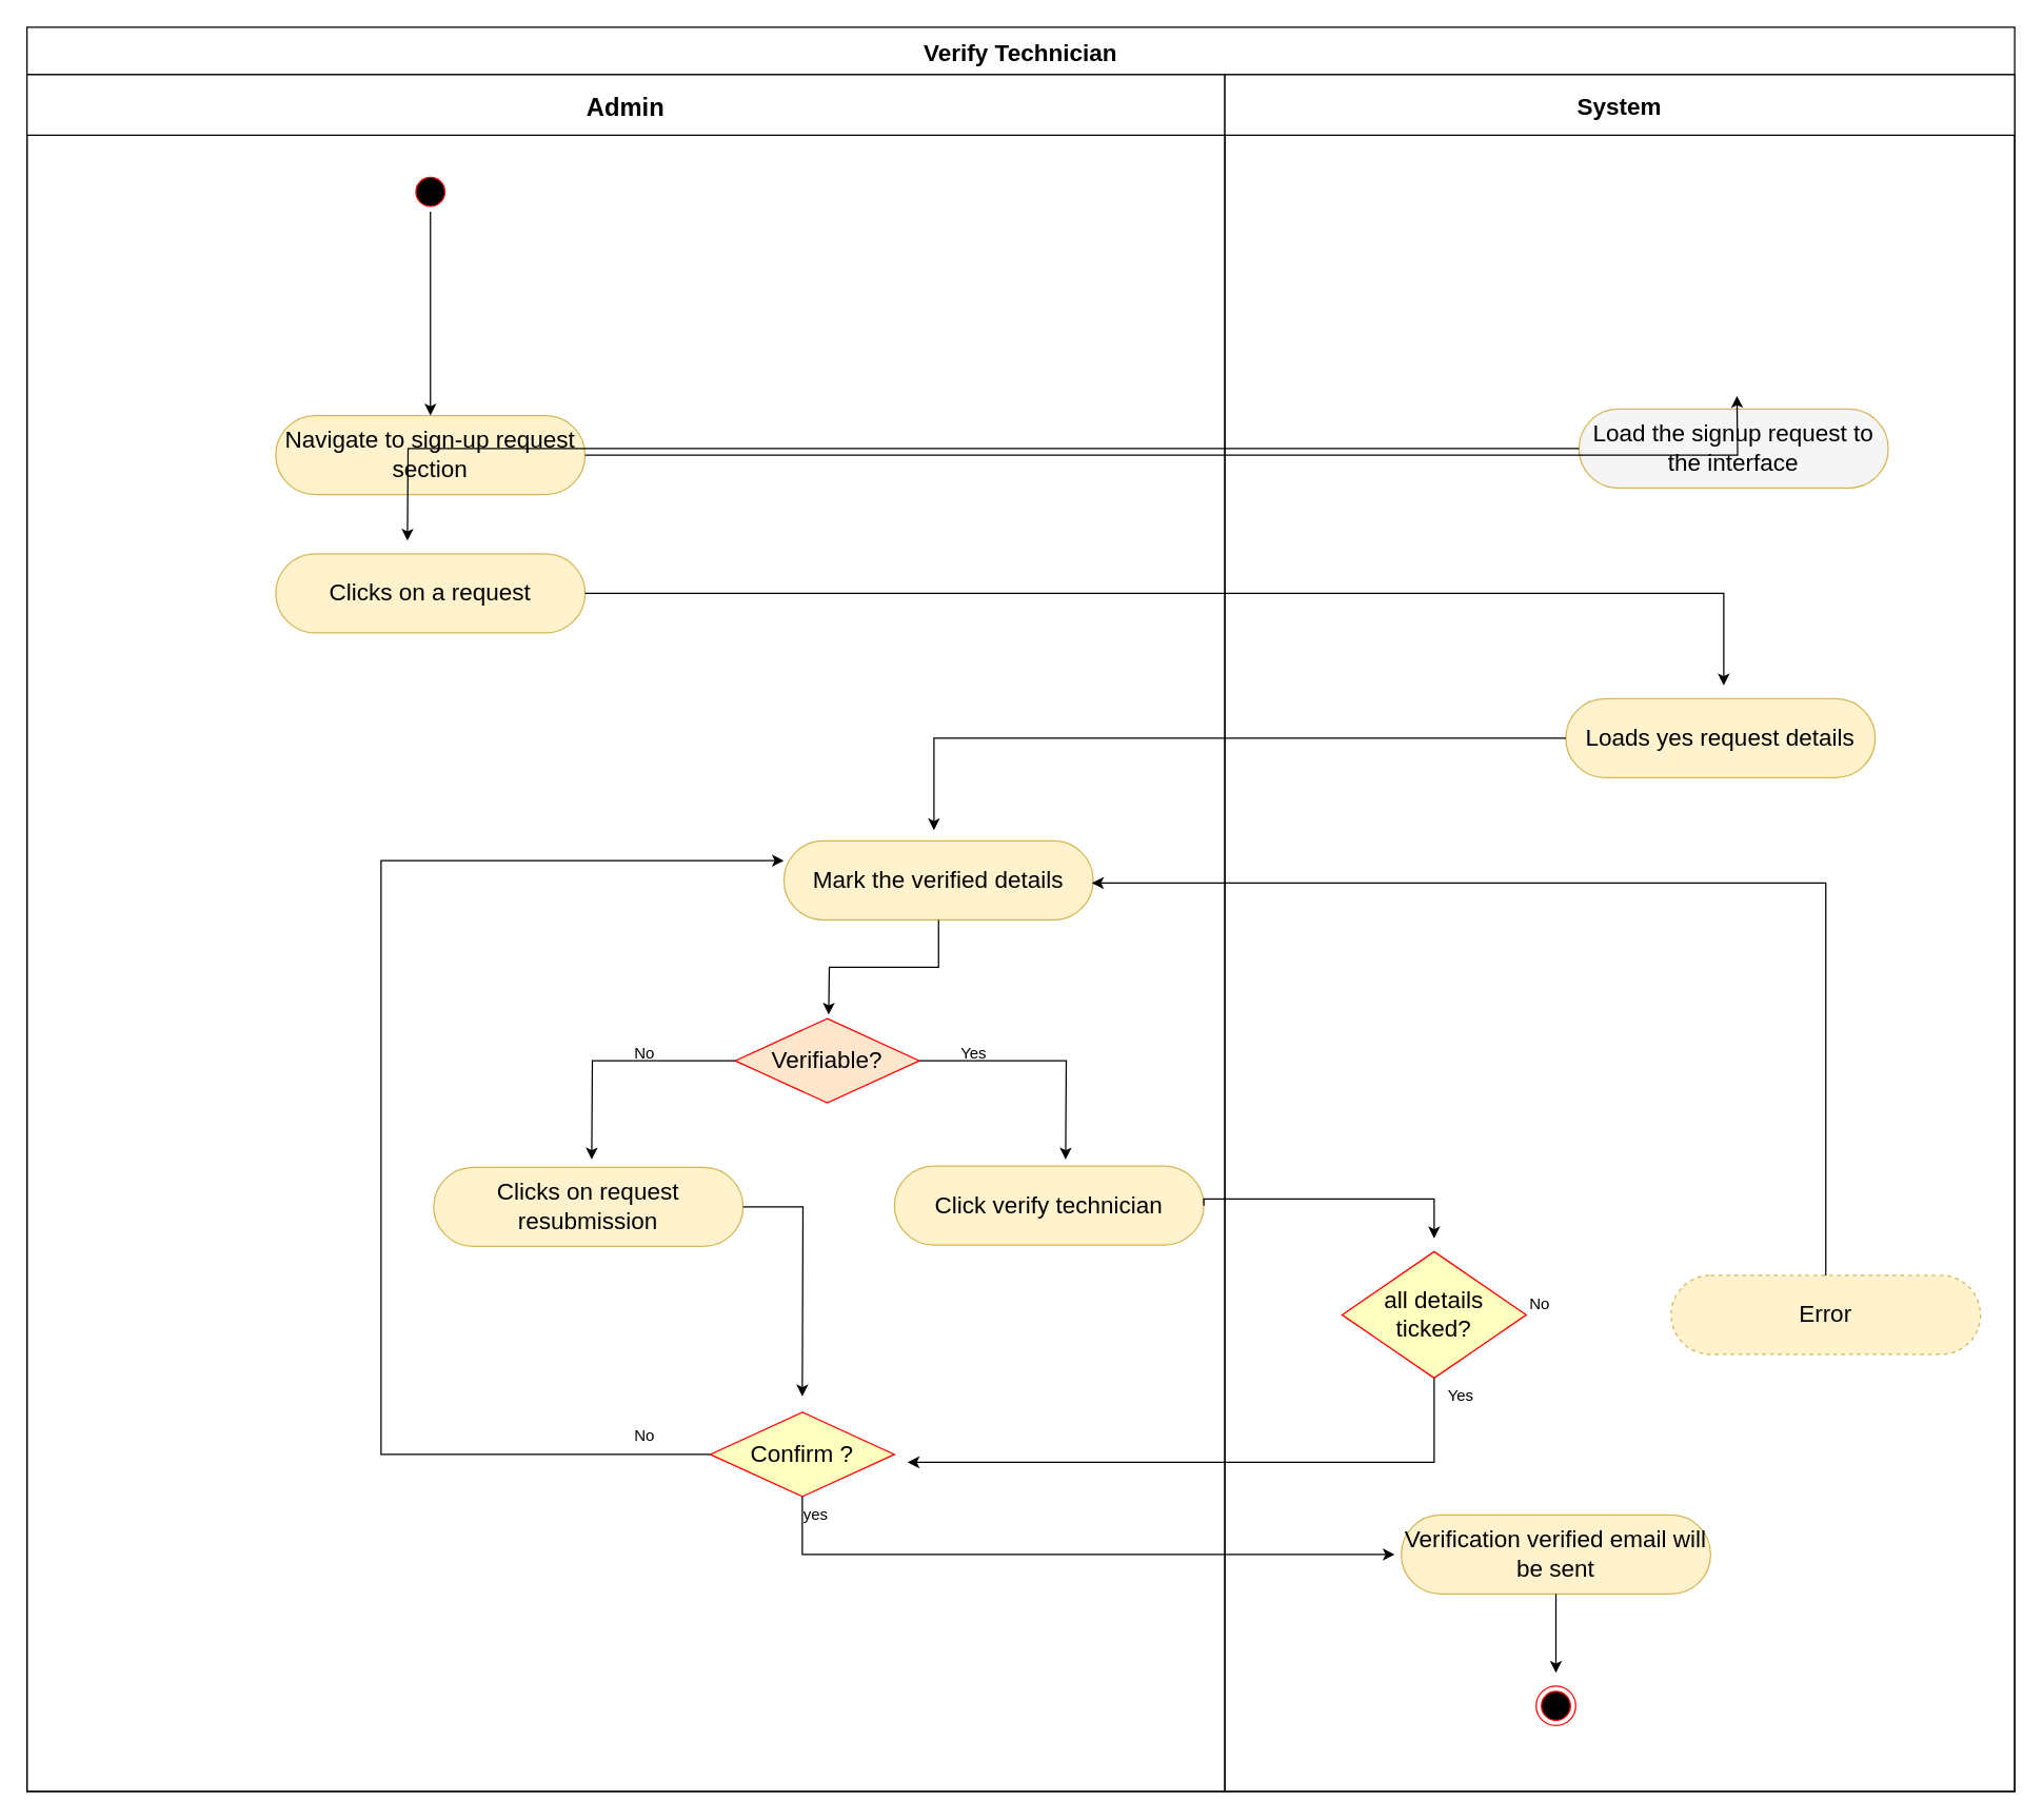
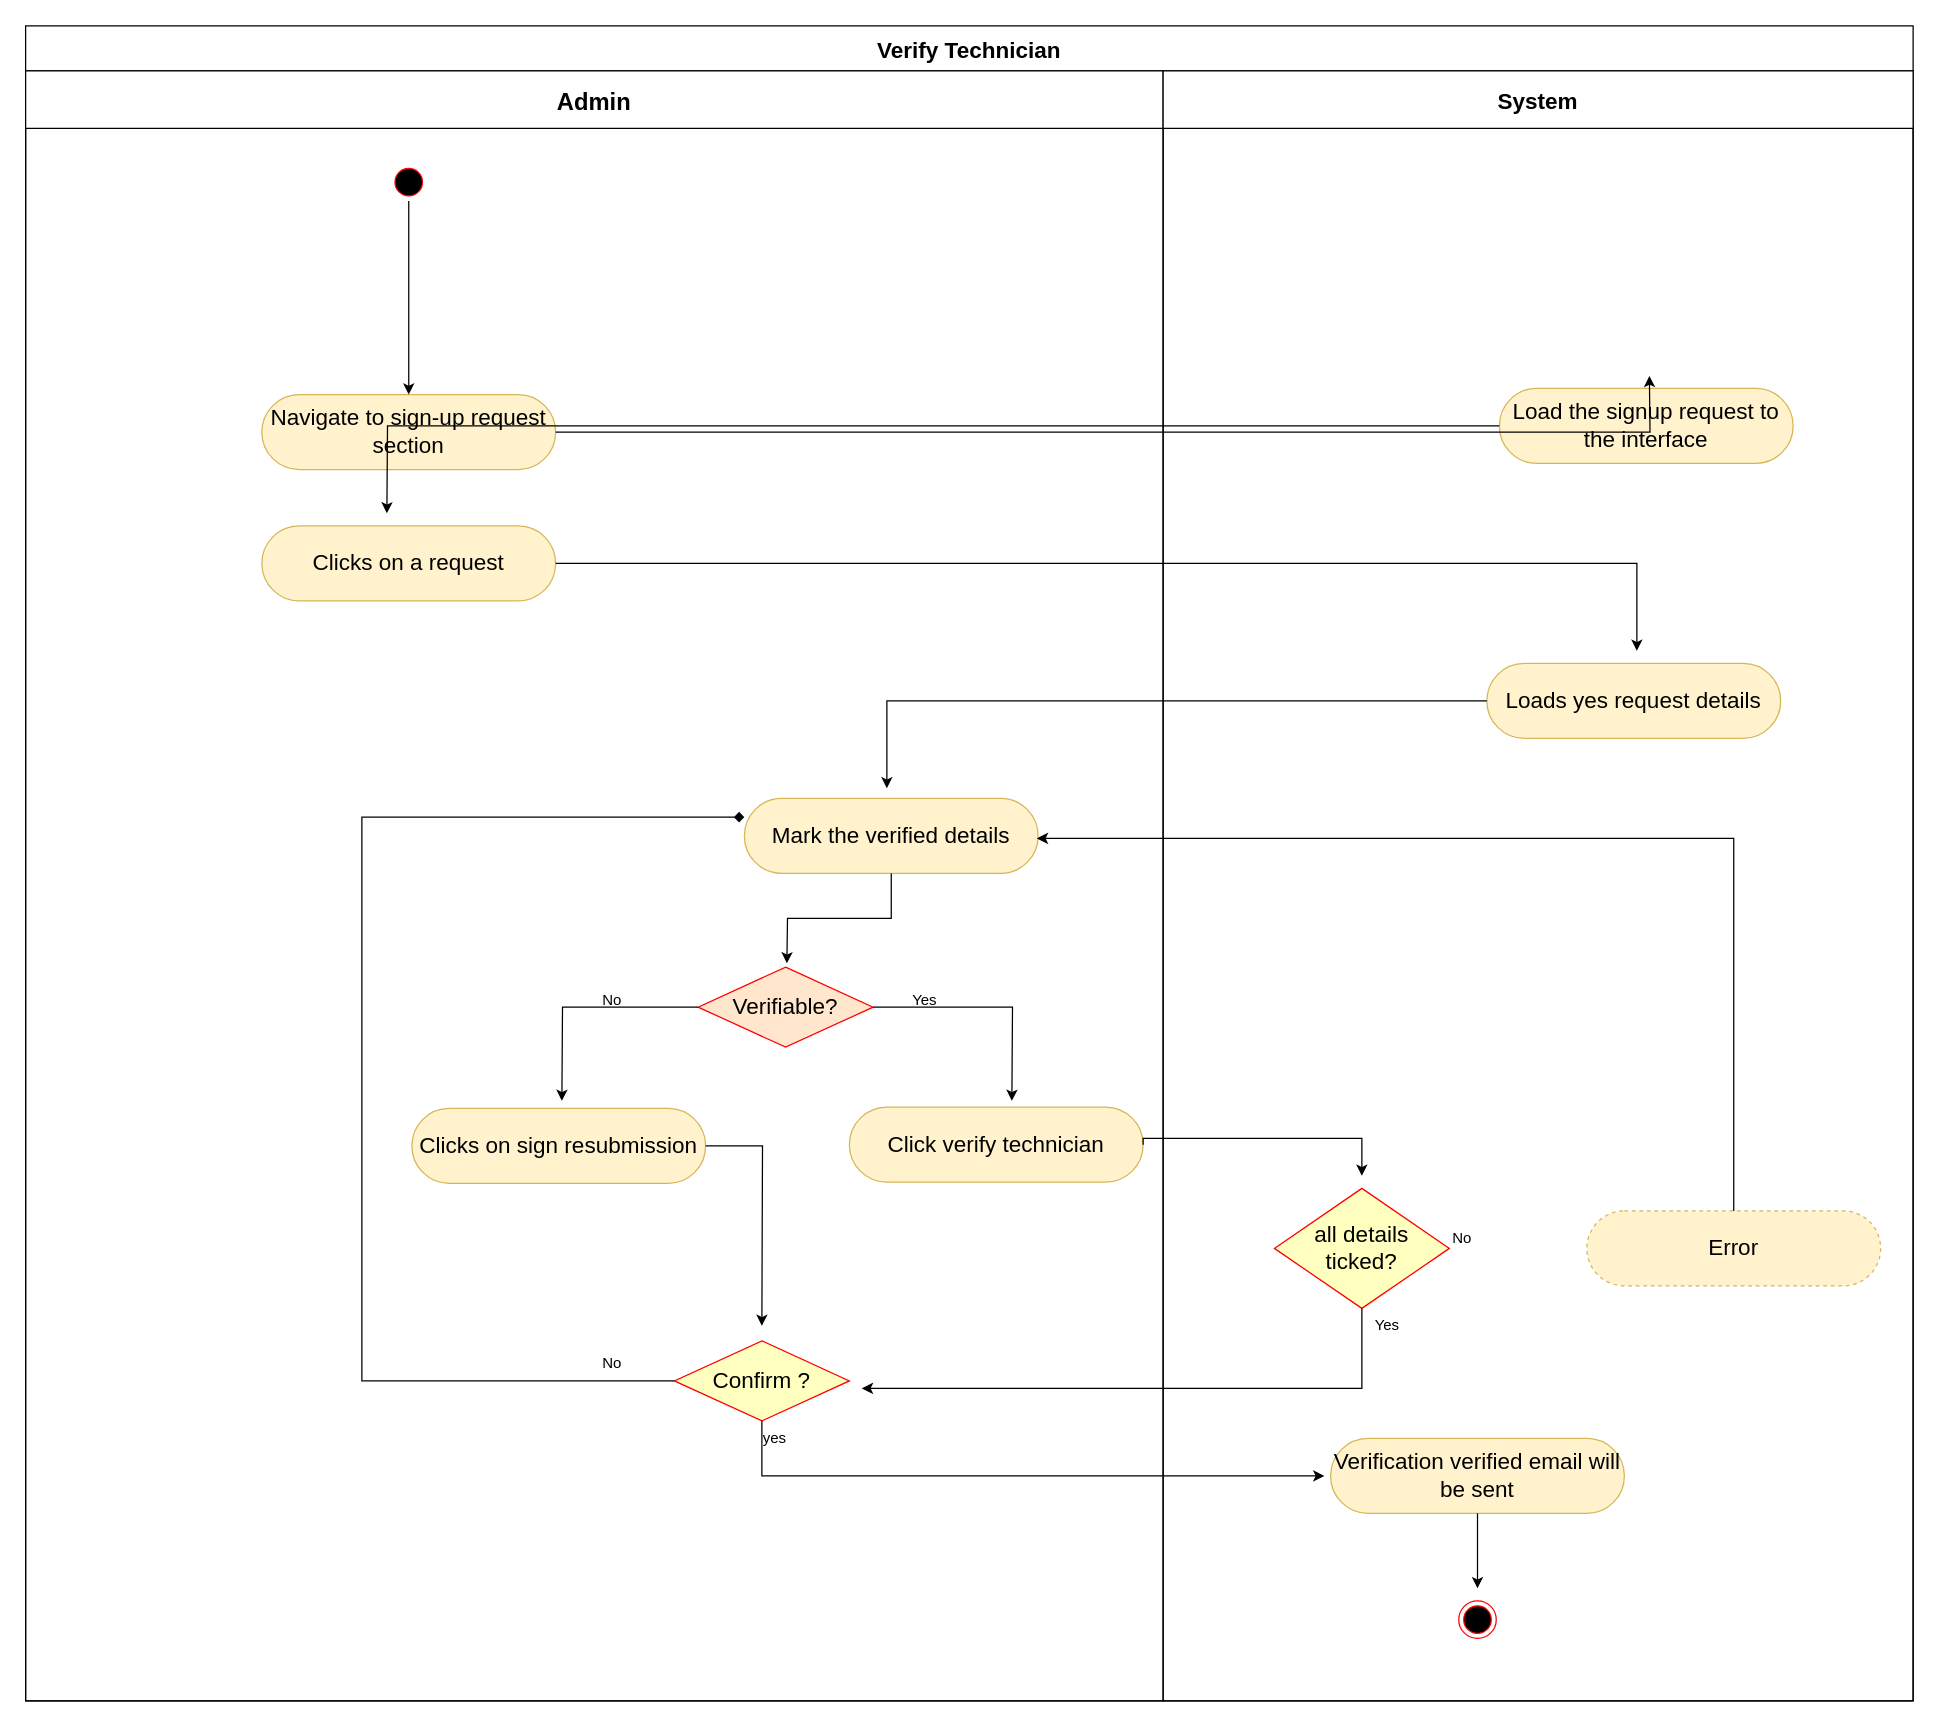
- <mxCell id="16" value="Load the signup request to the interface" style="rounded=1;whiteSpace=wrap;html=1;fontSize=18;arcSize=50;fillColor=#f5f5f5;strokeColor=#d6b656;" vertex="1" parent="15"><mxGeometry x="269" y="254" width="235" height="60" as="geometry" /></mxCell>
+ <mxCell id="16" value="Load the signup request to the interface" style="rounded=1;whiteSpace=wrap;html=1;fontSize=18;arcSize=50;fillColor=#fff2cc;strokeColor=#d6b656;" vertex="1" parent="15"><mxGeometry x="269" y="254" width="235" height="60" as="geometry" /></mxCell>
- <mxCell id="14" style="edgeStyle=elbowEdgeStyle;rounded=0;orthogonalLoop=1;jettySize=auto;html=1;exitX=0;exitY=0.5;exitDx=0;exitDy=0;entryX=0;entryY=0.25;entryDx=0;entryDy=0;" edge="1" parent="3" source="12" target="8"><mxGeometry relative="1" as="geometry"><mxPoint x="549" y="604" as="targetPoint" /><Array as="points"><mxPoint x="269" y="624" /><mxPoint x="239" y="584" /><mxPoint x="259" y="564" /><mxPoint x="179" y="834" /></Array></mxGeometry></mxCell>
+ <mxCell id="14" style="edgeStyle=elbowEdgeStyle;rounded=0;orthogonalLoop=1;jettySize=auto;html=1;exitX=0;exitY=0.5;exitDx=0;exitDy=0;entryX=0;entryY=0.25;entryDx=0;entryDy=0;endArrow=diamond;" edge="1" parent="3" source="12" target="8"><mxGeometry relative="1" as="geometry"><mxPoint x="549" y="604" as="targetPoint" /><Array as="points"><mxPoint x="269" y="624" /><mxPoint x="239" y="584" /><mxPoint x="259" y="564" /><mxPoint x="179" y="834" /></Array></mxGeometry></mxCell>
- <mxCell id="10" value="&lt;span id=&quot;docs-internal-guid-8911267b-7fff-a18d-b840-a1d3abe466f2&quot;&gt;&lt;span style=&quot;background-color: transparent; font-variant-numeric: normal; font-variant-east-asian: normal; vertical-align: baseline;&quot;&gt;&lt;font style=&quot;font-size: 18px;&quot;&gt;Clicks on request resubmission&lt;br&gt;&lt;/font&gt;&lt;/span&gt;&lt;/span&gt;" style="rounded=1;whiteSpace=wrap;html=1;fontSize=18;arcSize=50;fillColor=#fff2cc;strokeColor=#d6b656;" vertex="1" parent="3"><mxGeometry x="309" y="830" width="235" height="60" as="geometry" /></mxCell>
+ <mxCell id="10" value="&lt;span id=&quot;docs-internal-guid-8911267b-7fff-a18d-b840-a1d3abe466f2&quot;&gt;&lt;span style=&quot;background-color: transparent; font-variant-numeric: normal; font-variant-east-asian: normal; vertical-align: baseline;&quot;&gt;&lt;font style=&quot;font-size: 18px;&quot;&gt;Clicks on sign resubmission&lt;br&gt;&lt;/font&gt;&lt;/span&gt;&lt;/span&gt;" style="rounded=1;whiteSpace=wrap;html=1;fontSize=18;arcSize=50;fillColor=#fff2cc;strokeColor=#d6b656;" vertex="1" parent="3"><mxGeometry x="309" y="830" width="235" height="60" as="geometry" /></mxCell>
